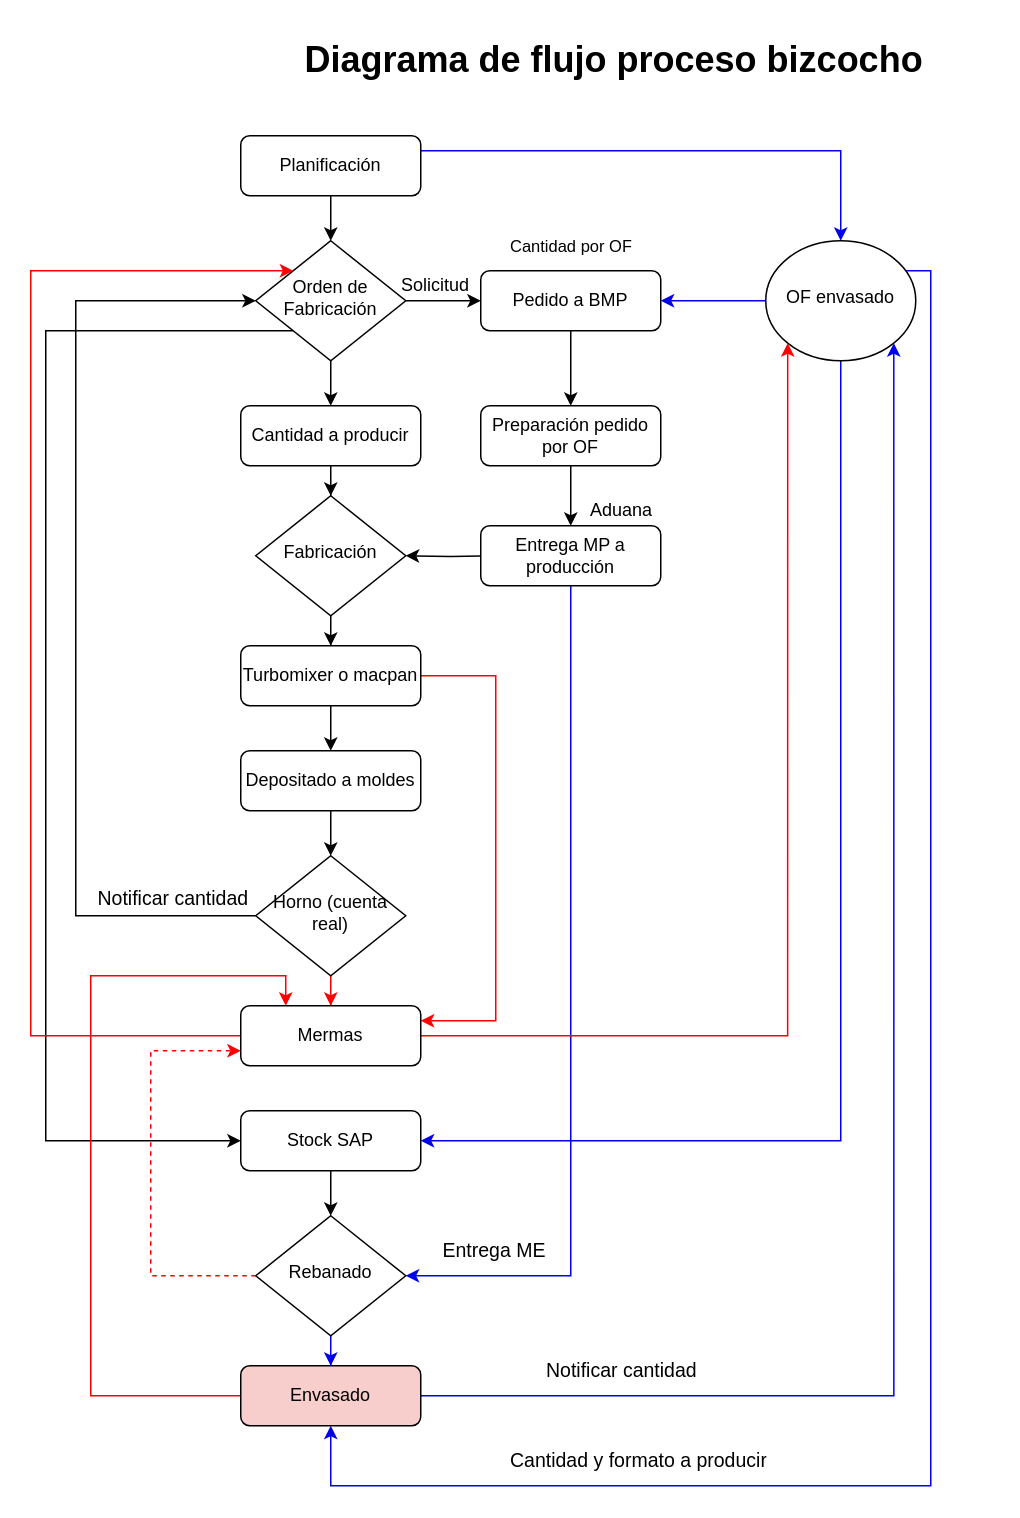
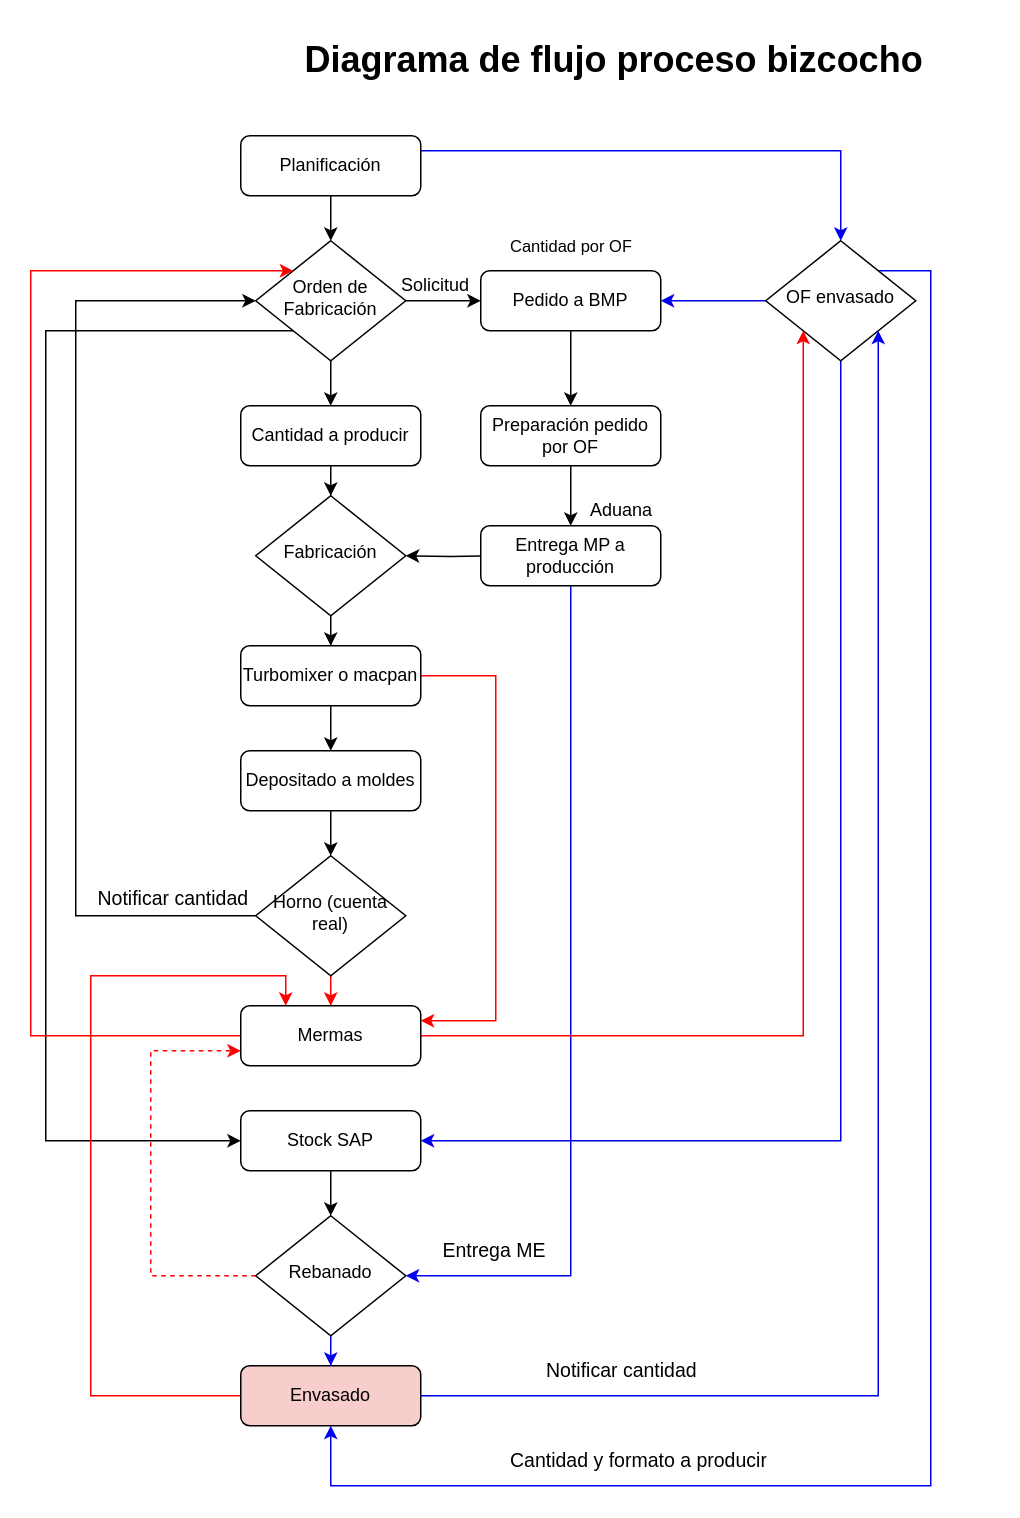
- <mxCell id="34" value="OF envasado" style="ellipse;whiteSpace=wrap;html=1;shadow=0;fontFamily=Helvetica;fontSize=12;align=center;strokeWidth=1;spacing=6;spacingTop=-4;" vertex="1" parent="1"><mxGeometry x="510" y="160" width="100" height="80" as="geometry" /></mxCell>
+ <mxCell id="34" value="OF envasado" style="rhombus;whiteSpace=wrap;html=1;shadow=0;fontFamily=Helvetica;fontSize=12;align=center;strokeWidth=1;spacing=6;spacingTop=-4;" vertex="1" parent="1"><mxGeometry x="510" y="160" width="100" height="80" as="geometry" /></mxCell>
